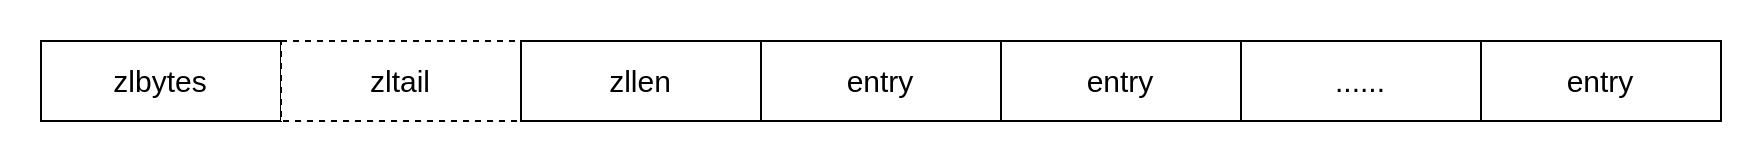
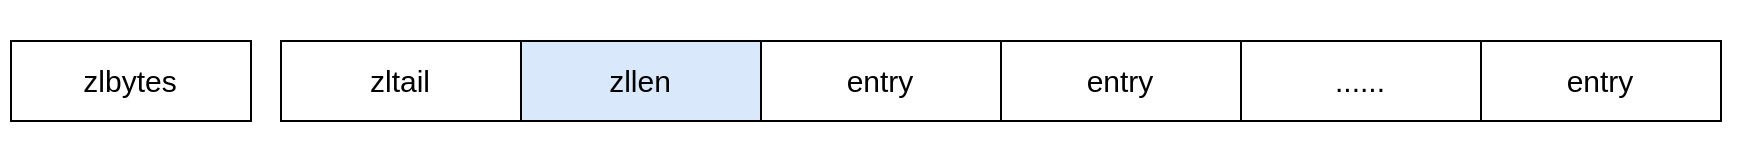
- <mxCell id="2" value="zlbytes" style="rounded=0;whiteSpace=wrap;html=1;fontSize=15;" vertex="1" parent="1"><mxGeometry x="20" y="20" width="120" height="40" as="geometry" /></mxCell>
+ <mxCell id="2" value="zlbytes" style="rounded=0;whiteSpace=wrap;html=1;fontSize=15;" vertex="1" parent="1"><mxGeometry x="5" y="20" width="120" height="40" as="geometry" /></mxCell>
- <mxCell id="3" value="zltail" style="rounded=0;whiteSpace=wrap;html=1;fontSize=15;dashed=1;" vertex="1" parent="1"><mxGeometry x="140" y="20" width="120" height="40" as="geometry" /></mxCell>
+ <mxCell id="3" value="zltail" style="rounded=0;whiteSpace=wrap;html=1;fontSize=15;" vertex="1" parent="1"><mxGeometry x="140" y="20" width="120" height="40" as="geometry" /></mxCell>
- <mxCell id="4" value="zllen" style="rounded=0;whiteSpace=wrap;html=1;fontSize=15;" vertex="1" parent="1"><mxGeometry x="260" y="20" width="120" height="40" as="geometry" /></mxCell>
+ <mxCell id="4" value="zllen" style="rounded=0;whiteSpace=wrap;html=1;fontSize=15;fillColor=#dae8fc;" vertex="1" parent="1"><mxGeometry x="260" y="20" width="120" height="40" as="geometry" /></mxCell>
